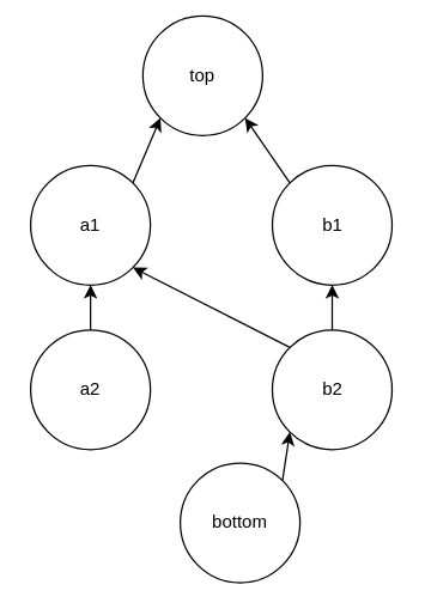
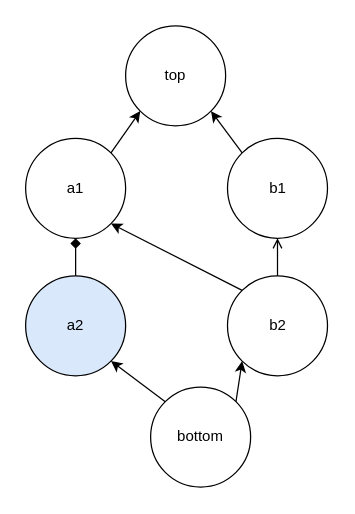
- <mxCell id="7" value="top" style="ellipse;whiteSpace=wrap;html=1;aspect=fixed;" vertex="1" parent="1"><mxGeometry x="95" y="10" width="80" height="80" as="geometry" /></mxCell>
+ <mxCell id="7" value="top" style="ellipse;whiteSpace=wrap;html=1;aspect=fixed;" vertex="1" parent="1"><mxGeometry x="100" y="20" width="80" height="80" as="geometry" /></mxCell>
- <mxCell id="10" value="" style="endArrow=classic;html=1;exitX=0.5;exitY=0;exitDx=0;exitDy=0;entryX=0.5;entryY=1;entryDx=0;entryDy=0;" edge="1" parent="1" source="5" target="4"><mxGeometry width="50" height="50" relative="1" as="geometry"><mxPoint x="146.64" y="343.04" as="sourcePoint" /><mxPoint x="108.284" y="308.284" as="targetPoint" /></mxGeometry></mxCell>
+ <mxCell id="10" value="" style="endArrow=diamond;html=1;exitX=0.5;exitY=0;exitDx=0;exitDy=0;entryX=0.5;entryY=1;entryDx=0;entryDy=0;" edge="1" parent="1" source="5" target="4"><mxGeometry width="50" height="50" relative="1" as="geometry"><mxPoint x="146.64" y="343.04" as="sourcePoint" /><mxPoint x="108.284" y="308.284" as="targetPoint" /></mxGeometry></mxCell>
- <mxCell id="11" value="" style="endArrow=classic;html=1;exitX=0.5;exitY=0;exitDx=0;exitDy=0;entryX=0.5;entryY=1;entryDx=0;entryDy=0;" edge="1" parent="1" source="3" target="6"><mxGeometry width="50" height="50" relative="1" as="geometry"><mxPoint x="118.14" y="353.04" as="sourcePoint" /><mxPoint x="79.784" y="318.284" as="targetPoint" /></mxGeometry></mxCell>
+ <mxCell id="11" value="" style="endArrow=open;html=1;exitX=0.5;exitY=0;exitDx=0;exitDy=0;entryX=0.5;entryY=1;entryDx=0;entryDy=0;" edge="1" parent="1" source="3" target="6"><mxGeometry width="50" height="50" relative="1" as="geometry"><mxPoint x="118.14" y="353.04" as="sourcePoint" /><mxPoint x="79.784" y="318.284" as="targetPoint" /></mxGeometry></mxCell>
- <mxCell id="5" value="a2" style="ellipse;whiteSpace=wrap;html=1;aspect=fixed;" vertex="1" parent="1"><mxGeometry x="20" y="220" width="80" height="80" as="geometry" /></mxCell>
+ <mxCell id="5" value="a2" style="ellipse;whiteSpace=wrap;html=1;aspect=fixed;fillColor=#dae8fc;" vertex="1" parent="1"><mxGeometry x="20" y="220" width="80" height="80" as="geometry" /></mxCell>
+ <mxCell id="8" value="" style="endArrow=classic;html=1;exitX=0;exitY=0;exitDx=0;exitDy=0;entryX=1;entryY=1;entryDx=0;entryDy=0;" edge="1" parent="1" source="2" target="5"><mxGeometry width="50" height="50" relative="1" as="geometry"><mxPoint x="0" y="460" as="sourcePoint" /><mxPoint x="50" y="410" as="targetPoint" /></mxGeometry></mxCell>
